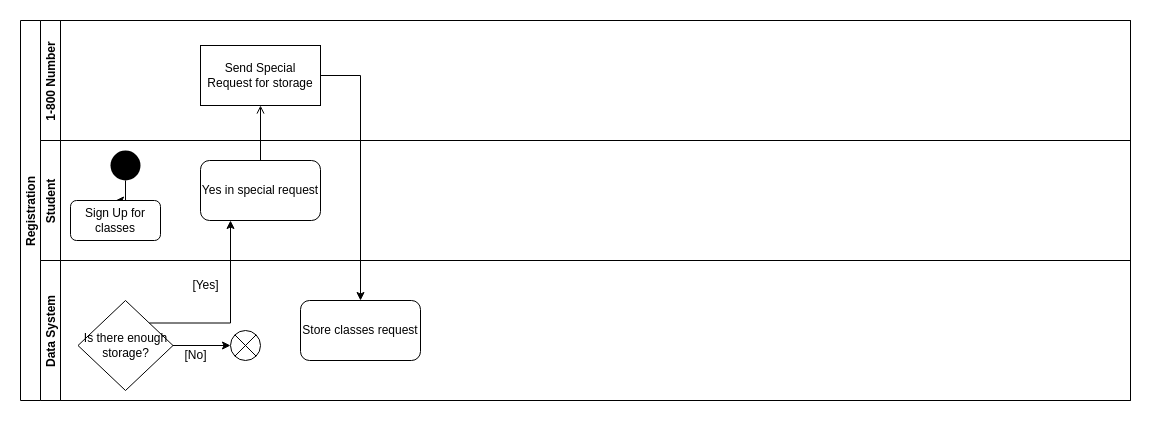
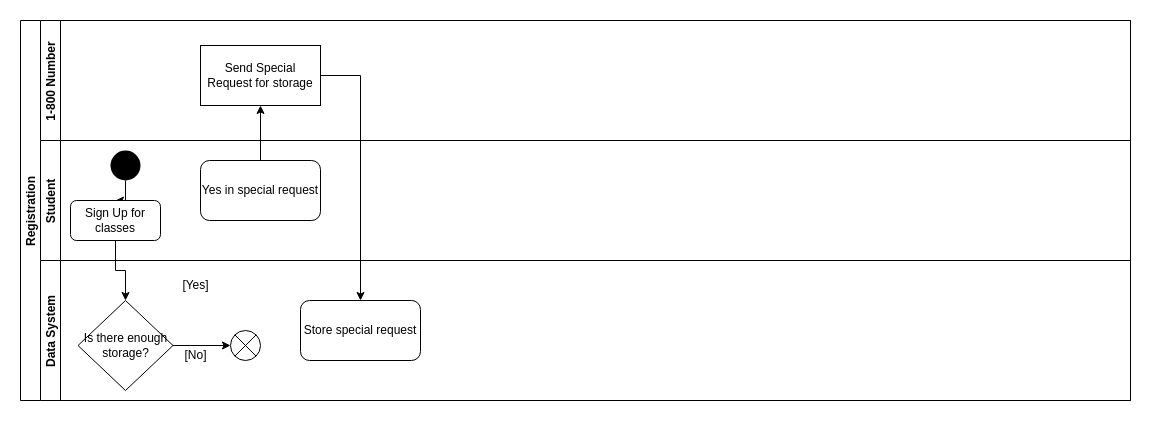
- <mxCell id="19" style="edgeStyle=orthogonalEdgeStyle;rounded=0;orthogonalLoop=1;jettySize=auto;html=1;exitX=0.5;exitY=0;exitDx=0;exitDy=0;entryX=0.5;entryY=1;entryDx=0;entryDy=0;endArrow=open;" parent="2" source="9" target="4" edge="1"><mxGeometry relative="1" as="geometry" /></mxCell>
+ <mxCell id="19" style="edgeStyle=orthogonalEdgeStyle;rounded=0;orthogonalLoop=1;jettySize=auto;html=1;exitX=0.5;exitY=0;exitDx=0;exitDy=0;entryX=0.5;entryY=1;entryDx=0;entryDy=0;" parent="2" source="9" target="4" edge="1"><mxGeometry relative="1" as="geometry" /></mxCell>
+ <mxCell id="17" style="edgeStyle=orthogonalEdgeStyle;rounded=0;orthogonalLoop=1;jettySize=auto;html=1;exitX=0.5;exitY=1;exitDx=0;exitDy=0;" parent="2" source="8" target="11" edge="1"><mxGeometry relative="1" as="geometry"><mxPoint x="105" y="280" as="targetPoint" /></mxGeometry></mxCell>
- <mxCell id="12" value="[Yes]" style="text;html=1;align=center;verticalAlign=middle;resizable=0;points=[];autosize=1;strokeColor=none;fillColor=none;" parent="10" vertex="1"><mxGeometry x="140" y="10" width="50" height="30" as="geometry" /></mxCell>
+ <mxCell id="12" value="[Yes]" style="text;html=1;align=center;verticalAlign=middle;resizable=0;points=[];autosize=1;strokeColor=none;fillColor=none;" parent="10" vertex="1"><mxGeometry x="130" y="10" width="50" height="30" as="geometry" /></mxCell>
- <mxCell id="18" style="edgeStyle=orthogonalEdgeStyle;rounded=0;orthogonalLoop=1;jettySize=auto;html=1;exitX=1;exitY=0;exitDx=0;exitDy=0;entryX=0.25;entryY=1;entryDx=0;entryDy=0;" parent="2" source="11" target="9" edge="1"><mxGeometry relative="1" as="geometry"><mxPoint x="190" y="90" as="targetPoint" /></mxGeometry></mxCell>
- <mxCell id="16" value="Store classes request" style="rounded=1;whiteSpace=wrap;html=1;" parent="10" vertex="1"><mxGeometry x="260" y="40" width="120" height="60" as="geometry" /></mxCell>
+ <mxCell id="16" value="Store special request" style="rounded=1;whiteSpace=wrap;html=1;" parent="10" vertex="1"><mxGeometry x="260" y="40" width="120" height="60" as="geometry" /></mxCell>
